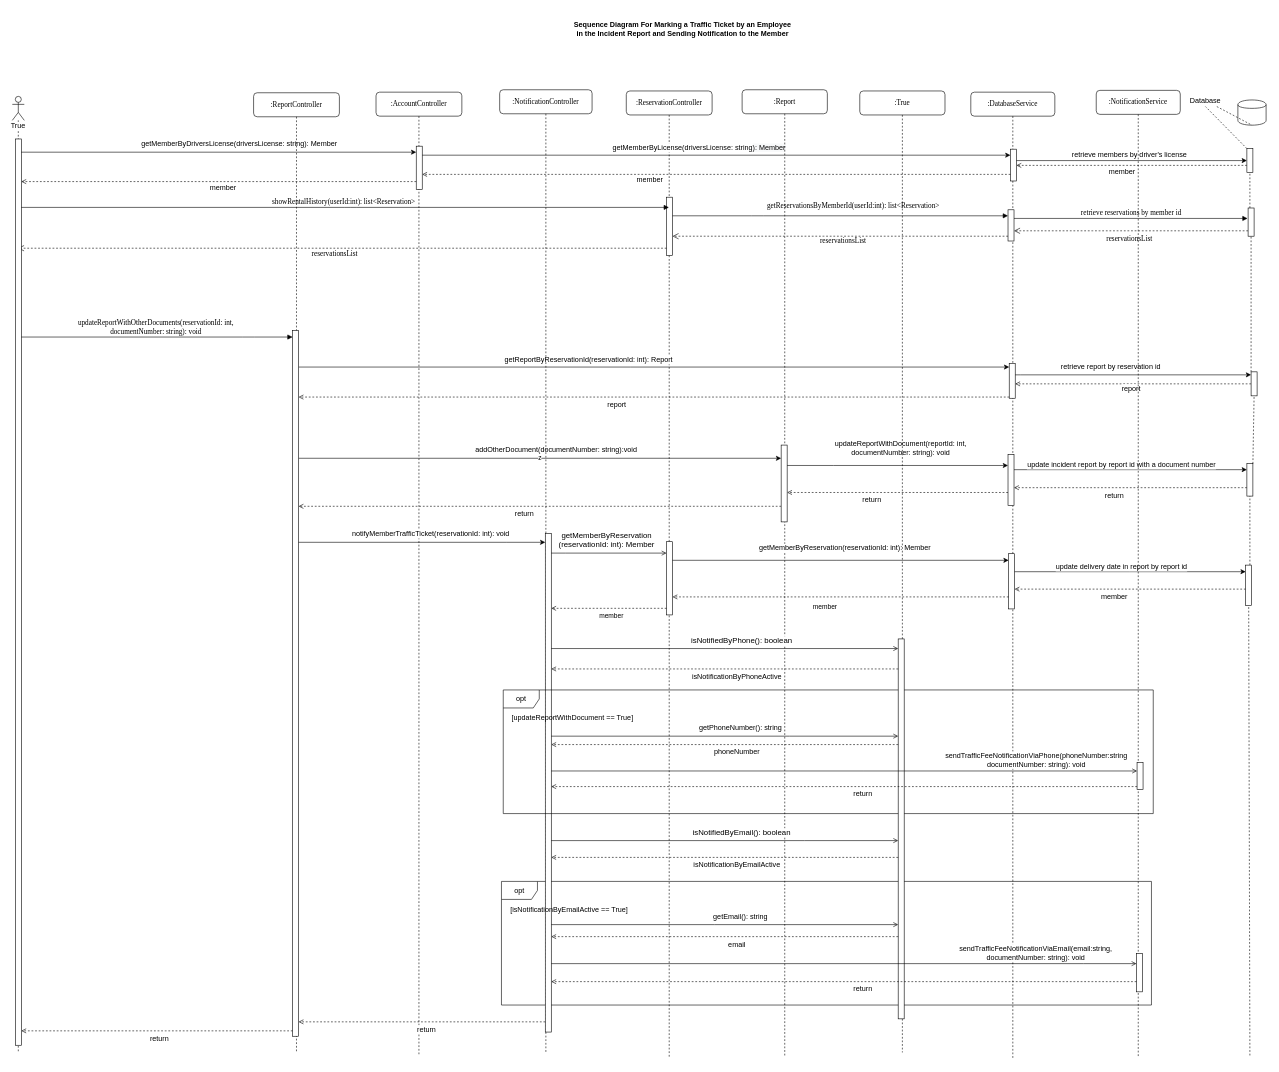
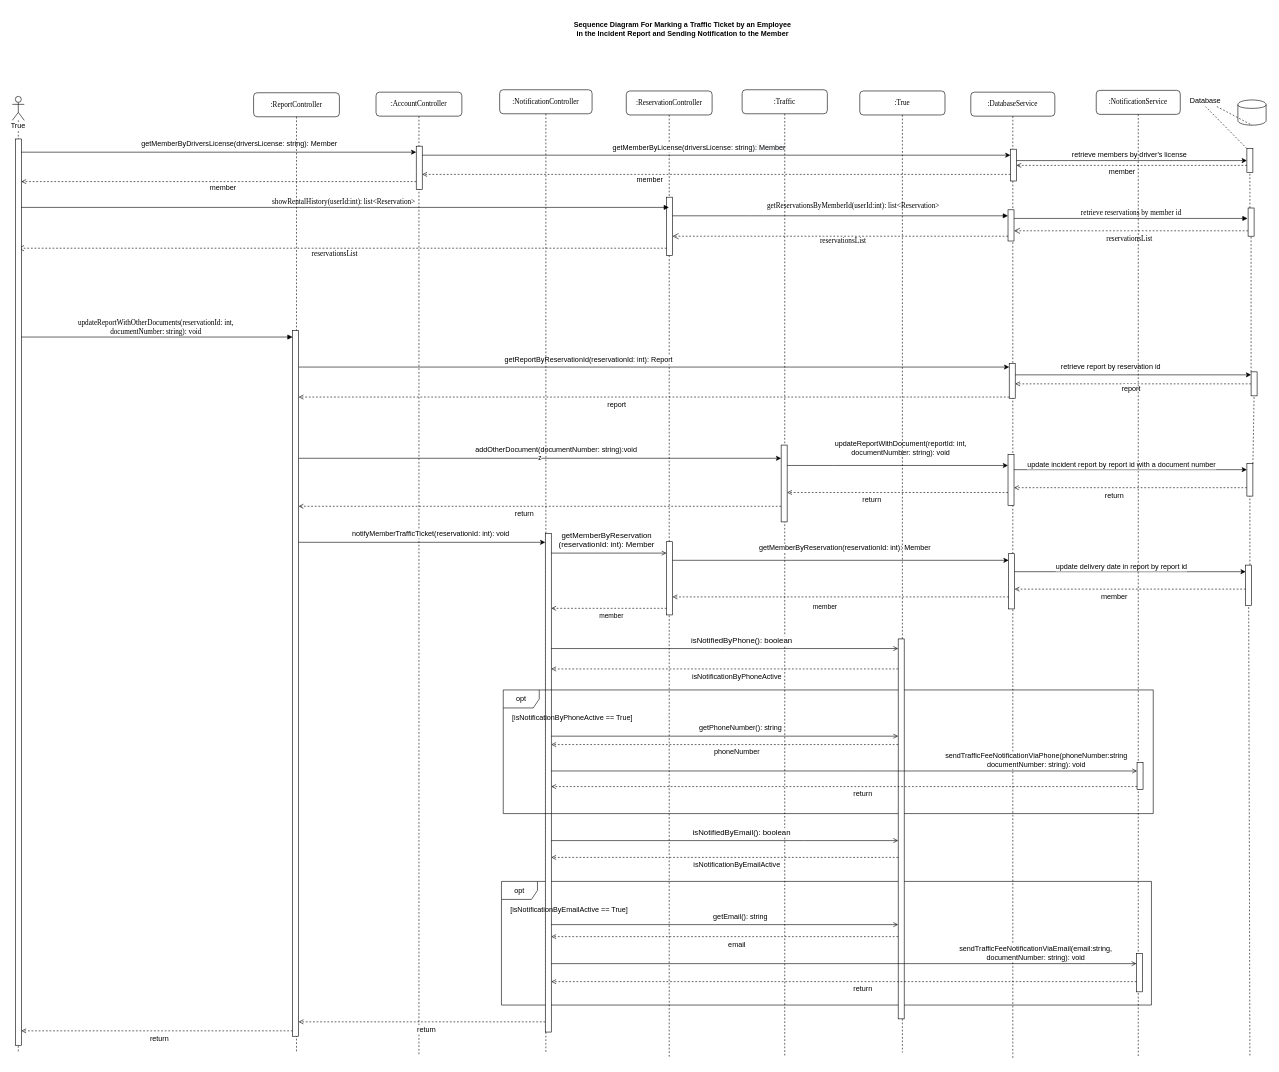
- <mxCell id="66" value=":Report" style="shape=umlLifeline;perimeter=lifelinePerimeter;whiteSpace=wrap;html=1;container=1;collapsible=0;recursiveResize=0;outlineConnect=0;rounded=1;shadow=0;comic=0;labelBackgroundColor=none;strokeWidth=1;fontFamily=Verdana;fontSize=12;align=center;" vertex="1" parent="1"><mxGeometry x="1236" y="149" width="142" height="1611" as="geometry" /></mxCell>
+ <mxCell id="66" value=":Traffic" style="shape=umlLifeline;perimeter=lifelinePerimeter;whiteSpace=wrap;html=1;container=1;collapsible=0;recursiveResize=0;outlineConnect=0;rounded=1;shadow=0;comic=0;labelBackgroundColor=none;strokeWidth=1;fontFamily=Verdana;fontSize=12;align=center;" vertex="1" parent="1"><mxGeometry x="1236" y="149" width="142" height="1611" as="geometry" /></mxCell>
- <mxCell id="85" value="[updateReportWithDocument == True]" style="text;html=1;strokeColor=none;fillColor=none;align=center;verticalAlign=middle;whiteSpace=wrap;rounded=0;fontSize=12;" vertex="1" parent="82"><mxGeometry x="17" y="1037" width="209" height="20" as="geometry" /></mxCell>
+ <mxCell id="85" value="[isNotificationByPhoneActive == True]" style="text;html=1;strokeColor=none;fillColor=none;align=center;verticalAlign=middle;whiteSpace=wrap;rounded=0;fontSize=12;" vertex="1" parent="82"><mxGeometry x="17" y="1037" width="209" height="20" as="geometry" /></mxCell>
